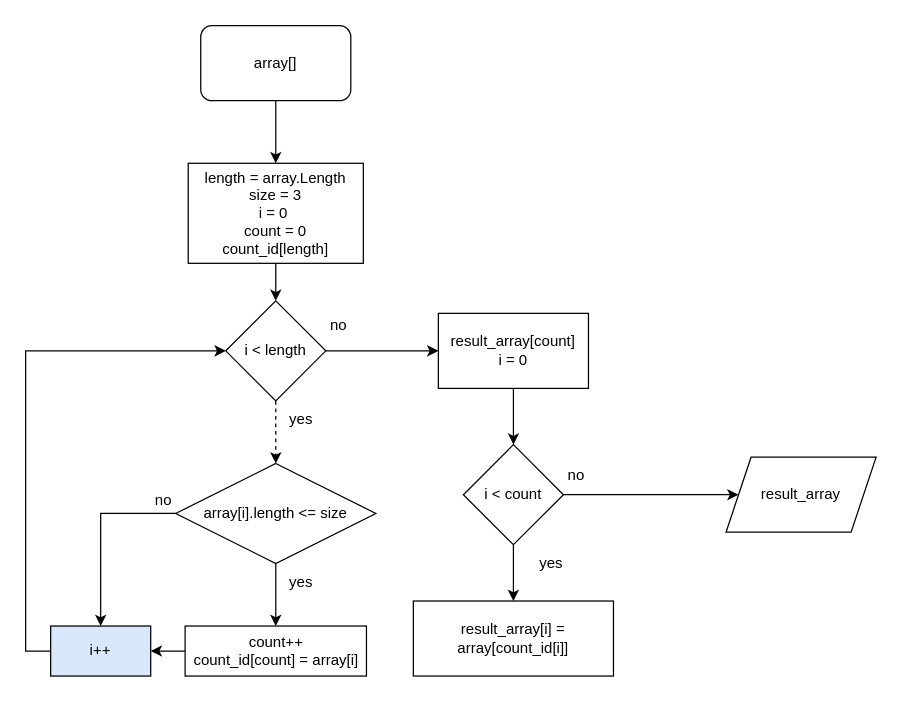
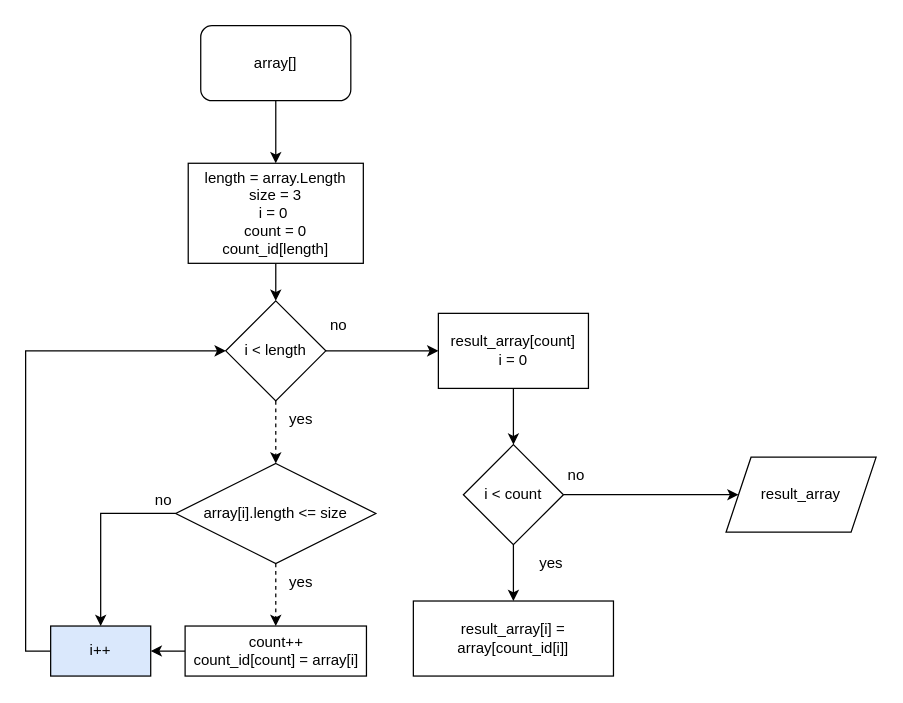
- <mxCell id="9" style="edgeStyle=orthogonalEdgeStyle;rounded=0;orthogonalLoop=1;jettySize=auto;html=1;entryX=0.5;entryY=0;entryDx=0;entryDy=0;" edge="1" parent="1" source="11" target="14"><mxGeometry relative="1" as="geometry" /></mxCell>
+ <mxCell id="9" style="edgeStyle=orthogonalEdgeStyle;rounded=0;orthogonalLoop=1;jettySize=auto;html=1;entryX=0.5;entryY=0;entryDx=0;entryDy=0;dashed=1;" edge="1" parent="1" source="11" target="14"><mxGeometry relative="1" as="geometry" /></mxCell>
